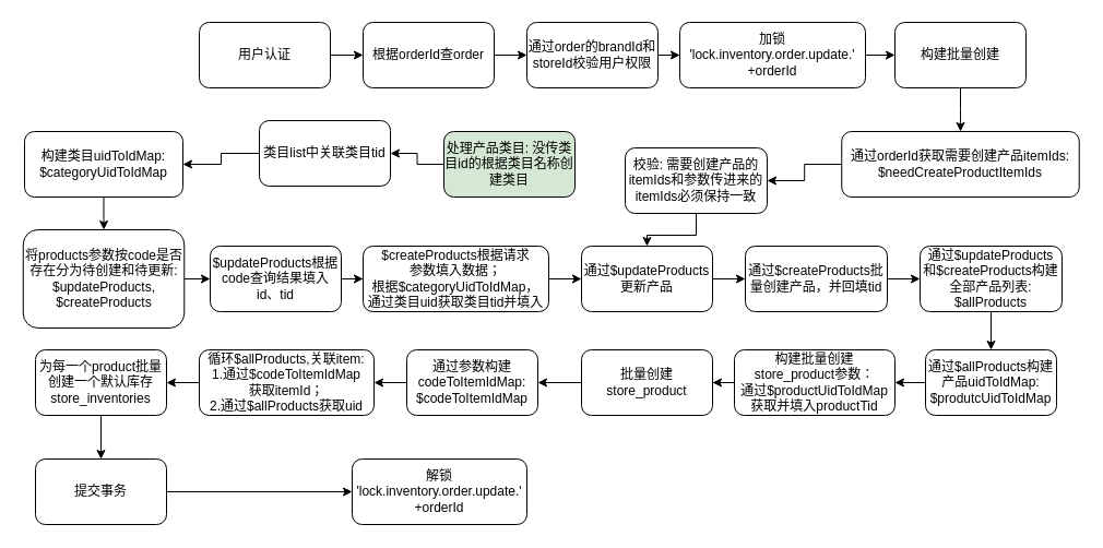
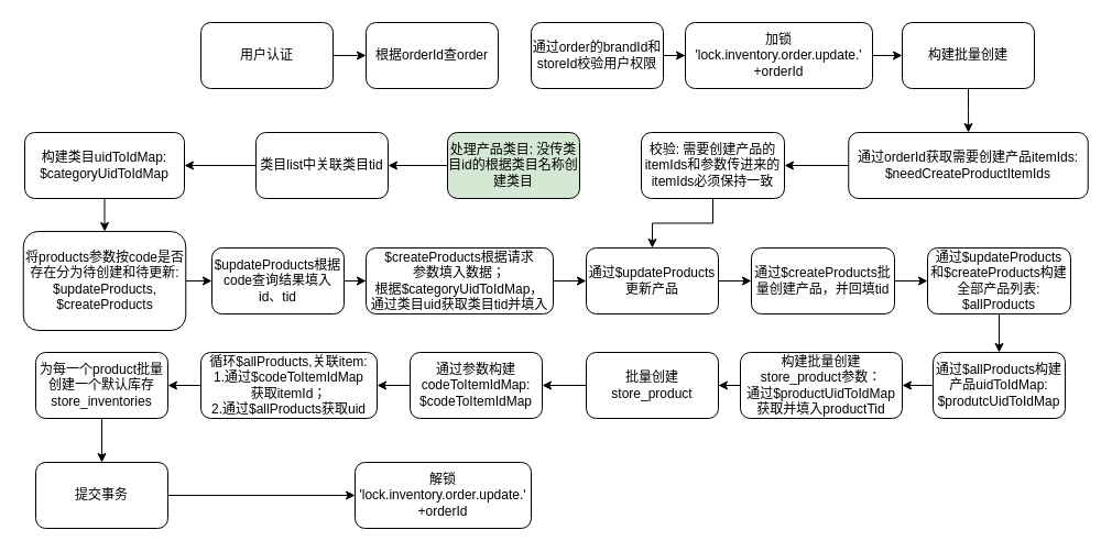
- <mxCell id="4" value="" style="edgeStyle=orthogonalEdgeStyle;rounded=0;orthogonalLoop=1;jettySize=auto;html=1;" edge="1" parent="1" source="5" target="7"><mxGeometry relative="1" as="geometry" /></mxCell>
- <mxCell id="19" value="类目list中关联类目tid" style="whiteSpace=wrap;html=1;rounded=1;" vertex="1" parent="1"><mxGeometry x="237" y="110" width="120" height="60" as="geometry" /></mxCell>
+ <mxCell id="19" value="类目list中关联类目tid" style="whiteSpace=wrap;html=1;rounded=1;" vertex="1" parent="1"><mxGeometry x="232" y="120" width="120" height="60" as="geometry" /></mxCell>
- <mxCell id="15" value="校验:&amp;nbsp;需要创建产品的itemIds和参数传进来的itemIds必须保持一致" style="whiteSpace=wrap;html=1;rounded=1;" vertex="1" parent="1"><mxGeometry x="572" y="135" width="130" height="60" as="geometry" /></mxCell>
+ <mxCell id="15" value="校验:&amp;nbsp;需要创建产品的itemIds和参数传进来的itemIds必须保持一致" style="whiteSpace=wrap;html=1;rounded=1;" vertex="1" parent="1"><mxGeometry x="582" y="120" width="130" height="60" as="geometry" /></mxCell>
